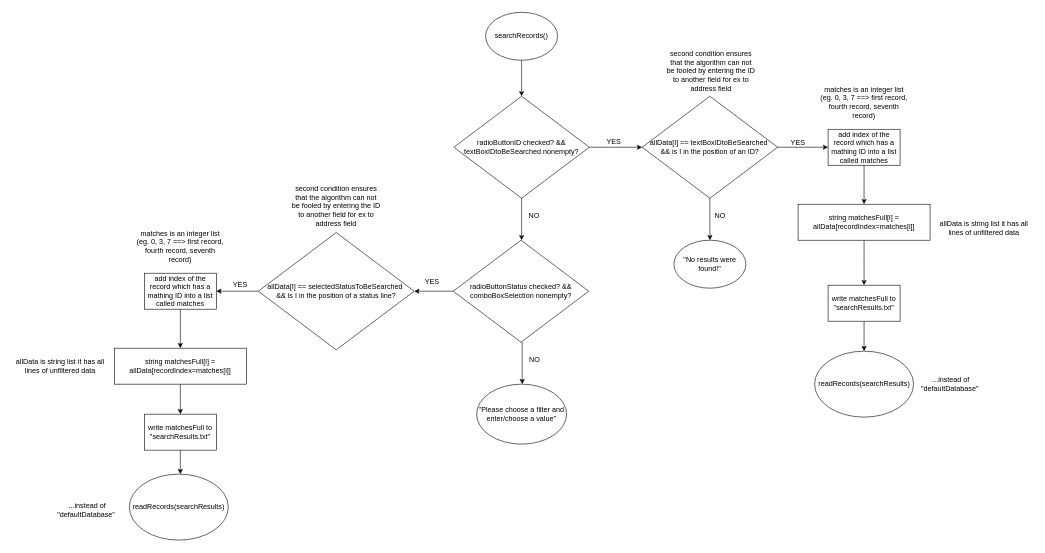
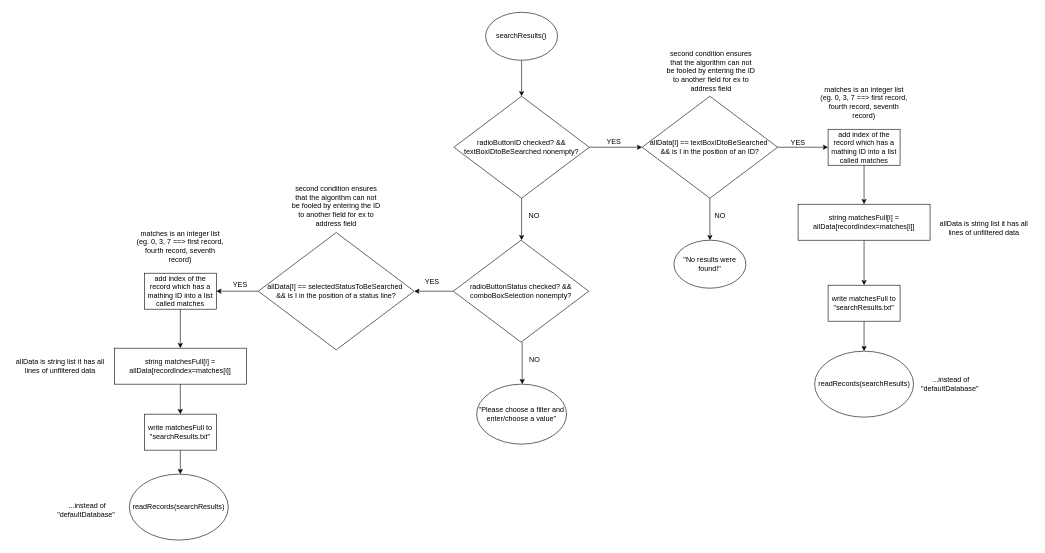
- <mxCell id="3" value="searchRecords()" style="ellipse;whiteSpace=wrap;html=1;" parent="1" vertex="1"><mxGeometry x="809" y="20" width="120" height="80" as="geometry" /></mxCell>
+ <mxCell id="3" value="searchResults()" style="ellipse;whiteSpace=wrap;html=1;" parent="1" vertex="1"><mxGeometry x="809" y="20" width="120" height="80" as="geometry" /></mxCell>
